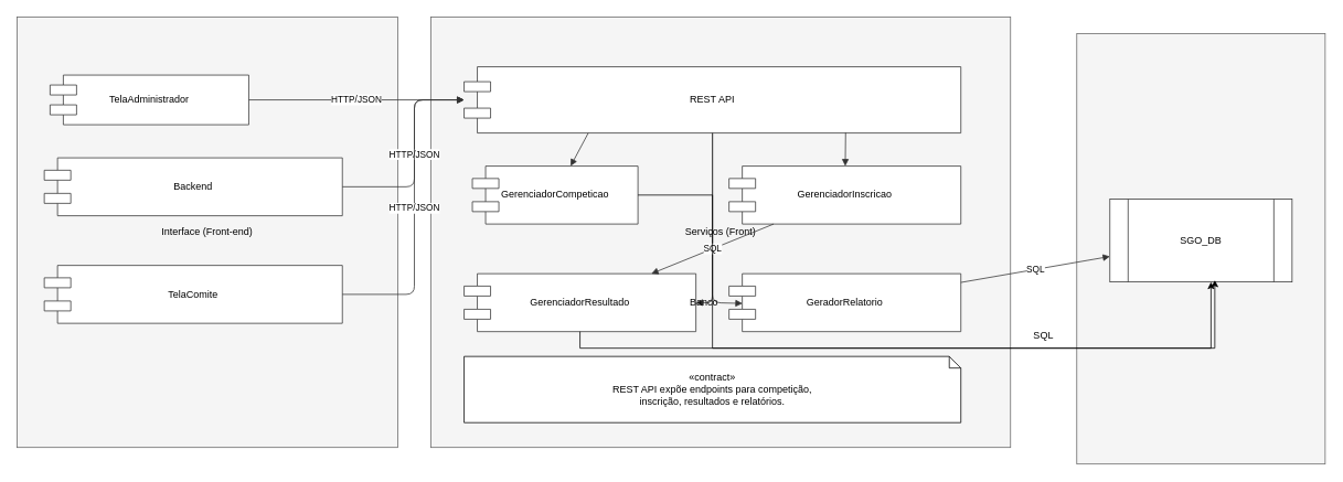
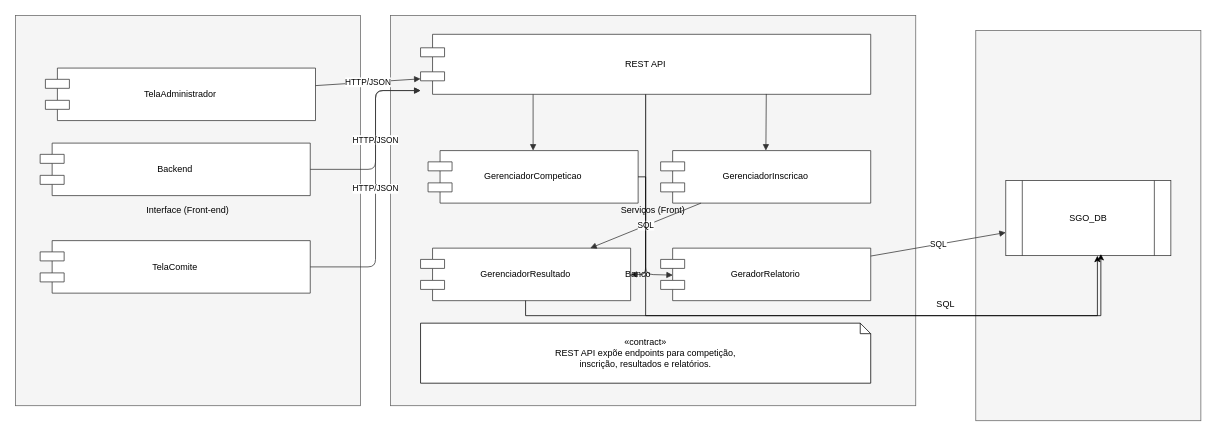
- <mxCell id="3" value="TelaAdministrador" style="shape=component;html=1;whiteSpace=wrap;strokeColor=#333333;" vertex="1" parent="2"><mxGeometry x="40" y="70" width="240" height="60" as="geometry" /></mxCell>
+ <mxCell id="3" value="TelaAdministrador" style="shape=component;html=1;whiteSpace=wrap;strokeColor=#333333;" vertex="1" parent="2"><mxGeometry x="40" y="70" width="360" height="70" as="geometry" /></mxCell>
- <mxCell id="7" value="REST API" style="shape=component;html=1;whiteSpace=wrap;strokeColor=#333333;" vertex="1" parent="6"><mxGeometry x="40" y="60" width="600" height="80" as="geometry" /></mxCell>
+ <mxCell id="7" value="REST API" style="shape=component;html=1;whiteSpace=wrap;strokeColor=#333333;" vertex="1" parent="6"><mxGeometry x="40" y="25" width="600" height="80" as="geometry" /></mxCell>
- <mxCell id="8" value="GerenciadorCompeticao" style="shape=component;html=1;whiteSpace=wrap;strokeColor=#333333;" vertex="1" parent="6"><mxGeometry x="50" y="180" width="200" height="70" as="geometry" /></mxCell>
+ <mxCell id="8" value="GerenciadorCompeticao" style="shape=component;html=1;whiteSpace=wrap;strokeColor=#333333;" vertex="1" parent="6"><mxGeometry x="50" y="180" width="280" height="70" as="geometry" /></mxCell>
